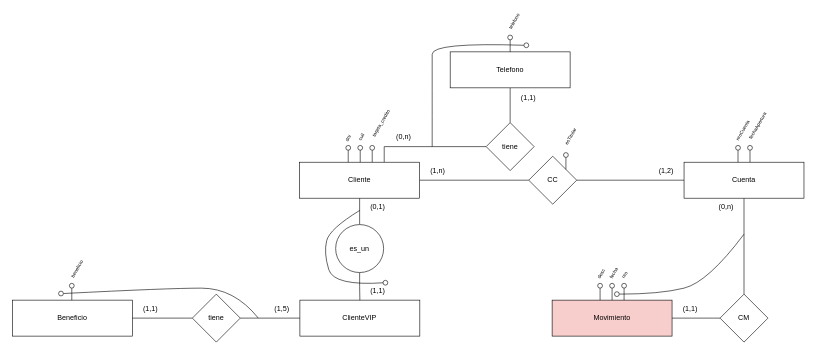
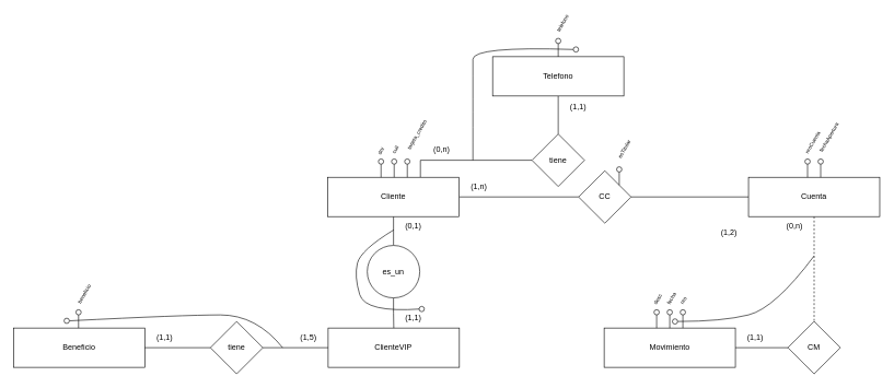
- <mxCell id="43" value="(1,2)" style="text;html=1;align=center;verticalAlign=middle;resizable=0;points=[];autosize=1;strokeColor=none;fillColor=none;" parent="1" vertex="1"><mxGeometry x="1080" y="270" width="60" height="30" as="geometry" /></mxCell>
+ <mxCell id="43" value="(1,2)" style="text;html=1;align=center;verticalAlign=middle;resizable=0;points=[];autosize=1;strokeColor=none;fillColor=none;" parent="1" vertex="1"><mxGeometry x="1080" y="340" width="60" height="30" as="geometry" /></mxCell>
- <mxCell id="32" style="edgeStyle=orthogonalEdgeStyle;rounded=0;orthogonalLoop=1;jettySize=auto;html=1;entryX=0.5;entryY=0;entryDx=0;entryDy=0;endArrow=none;startFill=0;" parent="1" source="33" target="50" edge="1"><mxGeometry relative="1" as="geometry" /></mxCell>
+ <mxCell id="32" style="edgeStyle=orthogonalEdgeStyle;rounded=0;orthogonalLoop=1;jettySize=auto;html=1;entryX=0.5;entryY=0;entryDx=0;entryDy=0;endArrow=none;startFill=0;dashed=1;" parent="1" source="33" target="50" edge="1"><mxGeometry relative="1" as="geometry" /></mxCell>
- <mxCell id="48" value="Movimiento" style="rounded=0;whiteSpace=wrap;html=1;fillColor=#f8cecc;" parent="1" vertex="1"><mxGeometry x="920" y="500" width="200" height="60" as="geometry" /></mxCell>
+ <mxCell id="48" value="Movimiento" style="rounded=0;whiteSpace=wrap;html=1;" parent="1" vertex="1"><mxGeometry x="920" y="500" width="200" height="60" as="geometry" /></mxCell>
